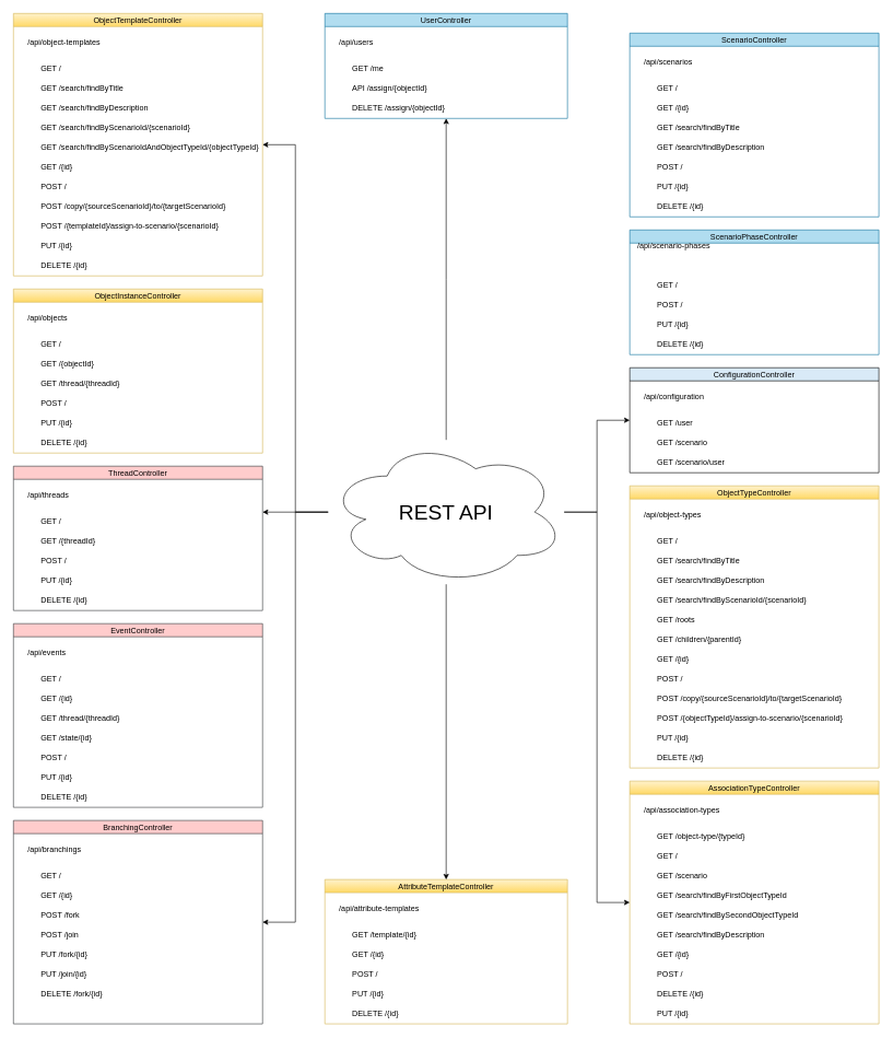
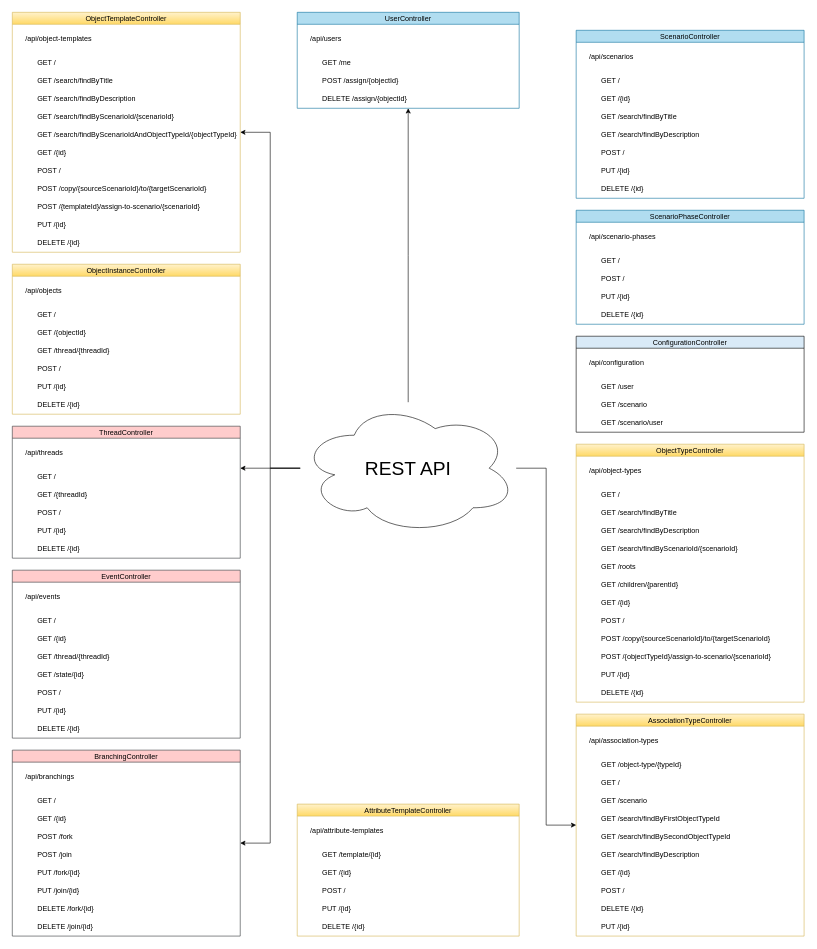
- <mxCell id="105" value="API /assign/{objectId}" style="text;html=1;strokeColor=none;fillColor=none;" vertex="1" parent="102"><mxGeometry x="40" y="100" width="300" height="30" as="geometry" /></mxCell>
+ <mxCell id="105" value="POST /assign/{objectId}" style="text;html=1;strokeColor=none;fillColor=none;" vertex="1" parent="102"><mxGeometry x="40" y="100" width="300" height="30" as="geometry" /></mxCell>
- <mxCell id="80" value="/api/scenario-phases" style="text;html=1;strokeColor=none;fillColor=none;" vertex="1" parent="79"><mxGeometry x="10" y="10" width="320" height="30" as="geometry" /></mxCell>
+ <mxCell id="80" value="/api/scenario-phases" style="text;html=1;strokeColor=none;fillColor=none;" vertex="1" parent="79"><mxGeometry x="20" y="30" width="320" height="30" as="geometry" /></mxCell>
- <mxCell id="108" style="edgeStyle=orthogonalEdgeStyle;rounded=0;orthogonalLoop=1;jettySize=auto;html=1;entryX=0;entryY=0.5;entryDx=0;entryDy=0;" edge="1" parent="1" source="114" target="14"><mxGeometry relative="1" as="geometry" /></mxCell>
- <mxCell id="107" style="edgeStyle=orthogonalEdgeStyle;rounded=0;orthogonalLoop=1;jettySize=auto;html=1;entryX=0.5;entryY=0;entryDx=0;entryDy=0;" edge="1" parent="1" source="114" target="28"><mxGeometry relative="1" as="geometry" /></mxCell>
+ <mxCell id="94" value="DELETE /join/{id}" style="text;html=1;strokeColor=none;fillColor=none;" vertex="1" parent="85"><mxGeometry x="40" y="280" width="300" height="30" as="geometry" /></mxCell>
